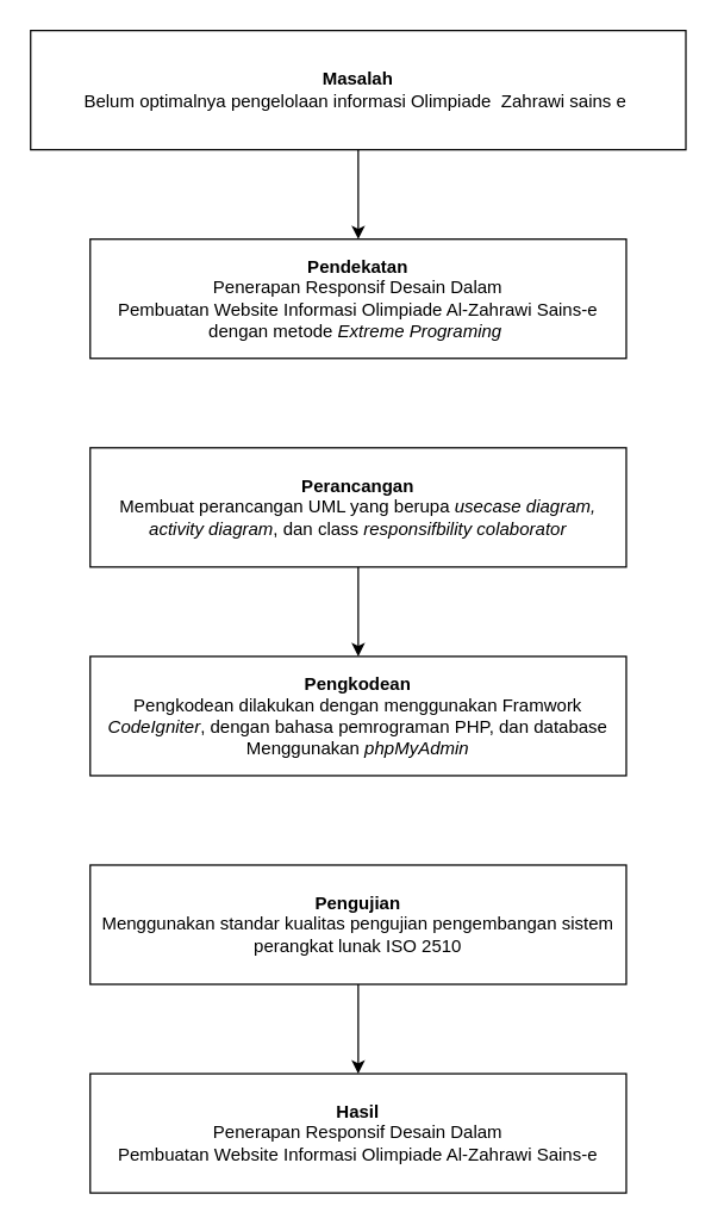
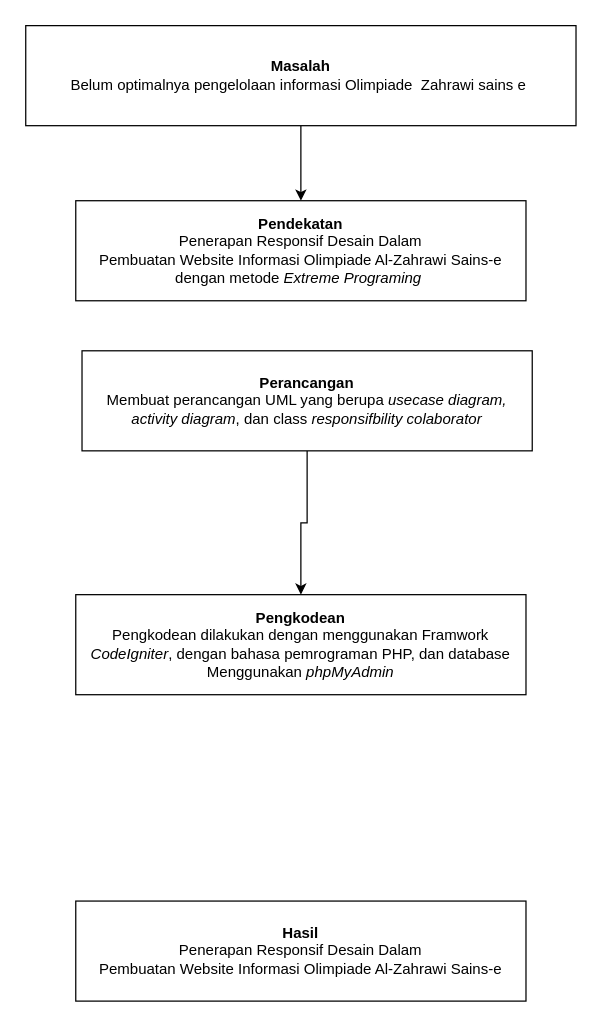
- <mxCell id="6" value="&lt;b&gt;Perancangan&lt;/b&gt;&lt;br&gt;Membuat perancangan UML yang berupa &lt;i&gt;usecase diagram, activity diagram&lt;/i&gt;, dan class &lt;i&gt;responsifbility colaborator&lt;/i&gt;" style="rounded=0;whiteSpace=wrap;html=1;" parent="1" vertex="1"><mxGeometry x="60" y="300" width="360" height="80" as="geometry" /></mxCell>
+ <mxCell id="6" value="&lt;b&gt;Perancangan&lt;/b&gt;&lt;br&gt;Membuat perancangan UML yang berupa &lt;i&gt;usecase diagram, activity diagram&lt;/i&gt;, dan class &lt;i&gt;responsifbility colaborator&lt;/i&gt;" style="rounded=0;whiteSpace=wrap;html=1;" parent="1" vertex="1"><mxGeometry x="65" y="280" width="360" height="80" as="geometry" /></mxCell>
- <mxCell id="7" value="&lt;b&gt;Pengkodean&lt;/b&gt;&lt;br&gt;Pengkodean dilakukan dengan menggunakan Framwork &lt;i&gt;CodeIgniter&lt;/i&gt;, dengan bahasa pemrograman PHP, dan database Menggunakan &lt;i&gt;phpMyAdmin&lt;/i&gt;" style="rounded=0;whiteSpace=wrap;html=1;" parent="1" vertex="1"><mxGeometry x="60" y="440" width="360" height="80" as="geometry" /></mxCell>
+ <mxCell id="7" value="&lt;b&gt;Pengkodean&lt;/b&gt;&lt;br&gt;Pengkodean dilakukan dengan menggunakan Framwork &lt;i&gt;CodeIgniter&lt;/i&gt;, dengan bahasa pemrograman PHP, dan database Menggunakan &lt;i&gt;phpMyAdmin&lt;/i&gt;" style="rounded=0;whiteSpace=wrap;html=1;" parent="1" vertex="1"><mxGeometry x="60" y="475" width="360" height="80" as="geometry" /></mxCell>
- <mxCell id="9" value="&lt;b&gt;Pengujian&lt;/b&gt;&lt;br&gt;Menggunakan standar kualitas pengujian pengembangan sistem perangkat lunak ISO 2510" style="rounded=0;whiteSpace=wrap;html=1;" parent="1" vertex="1"><mxGeometry x="60" y="580" width="360" height="80" as="geometry" /></mxCell>
- <mxCell id="8" value="" style="edgeStyle=orthogonalEdgeStyle;rounded=0;orthogonalLoop=1;jettySize=auto;html=1;" parent="1" source="9" target="10" edge="1"><mxGeometry relative="1" as="geometry" /></mxCell>
